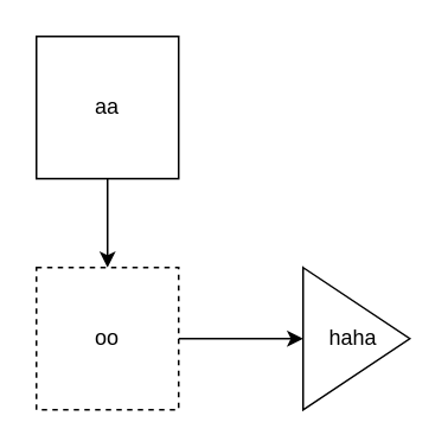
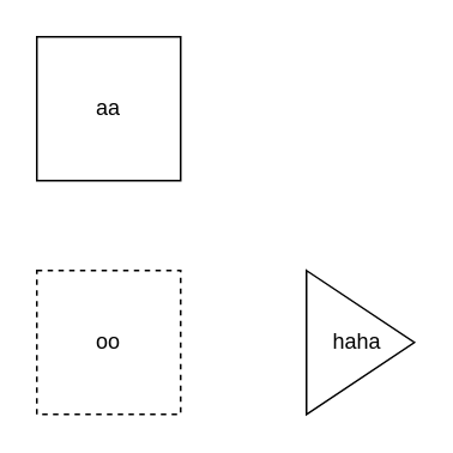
- <mxCell id="2" style="edgeStyle=orthogonalEdgeStyle;rounded=0;orthogonalLoop=1;jettySize=auto;html=1;exitX=0.5;exitY=1;exitDx=0;exitDy=0;entryX=0.5;entryY=0;entryDx=0;entryDy=0;" edge="1" parent="1" source="3" target="5"><mxGeometry relative="1" as="geometry" /></mxCell>
- <mxCell id="4" style="edgeStyle=orthogonalEdgeStyle;rounded=0;orthogonalLoop=1;jettySize=auto;html=1;exitX=1;exitY=0.5;exitDx=0;exitDy=0;" edge="1" parent="1" source="5" target="6"><mxGeometry relative="1" as="geometry"><mxPoint x="200" y="190" as="targetPoint" /></mxGeometry></mxCell>
